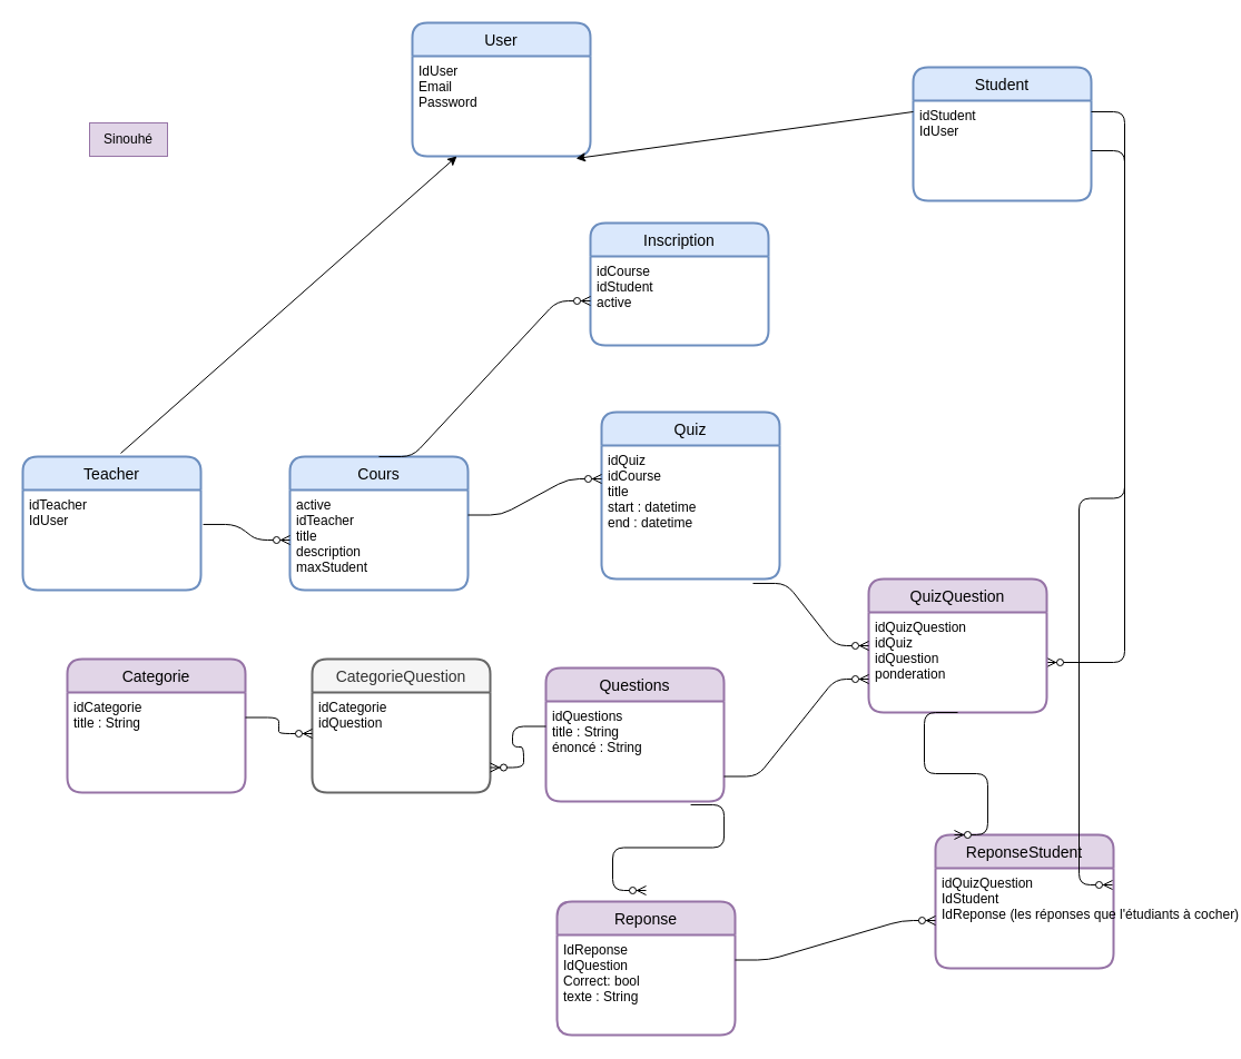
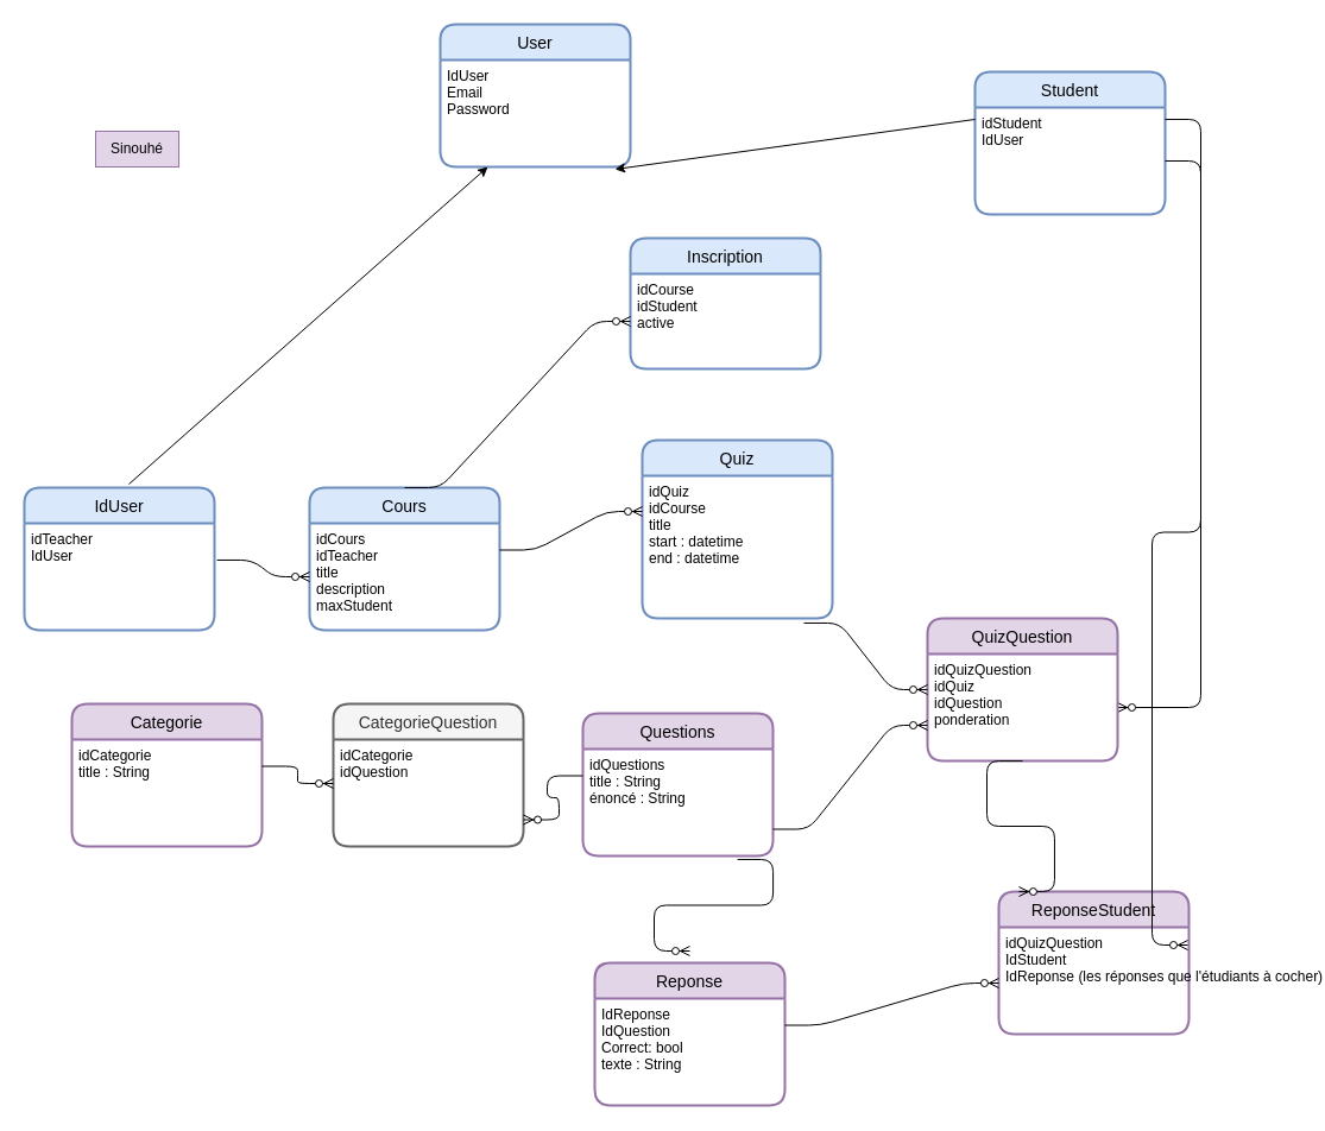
- <mxCell id="2" value="Teacher" style="swimlane;childLayout=stackLayout;horizontal=1;startSize=30;horizontalStack=0;rounded=1;fontSize=14;fontStyle=0;strokeWidth=2;resizeParent=0;resizeLast=1;shadow=0;dashed=0;align=center;fillColor=#dae8fc;strokeColor=#6c8ebf;" parent="1" vertex="1"><mxGeometry x="20" y="410" width="160" height="120" as="geometry" /></mxCell>
+ <mxCell id="2" value="IdUser" style="swimlane;childLayout=stackLayout;horizontal=1;startSize=30;horizontalStack=0;rounded=1;fontSize=14;fontStyle=0;strokeWidth=2;resizeParent=0;resizeLast=1;shadow=0;dashed=0;align=center;fillColor=#dae8fc;strokeColor=#6c8ebf;" parent="1" vertex="1"><mxGeometry x="20" y="410" width="160" height="120" as="geometry" /></mxCell>
- <mxCell id="7" value="active&#10;idTeacher&#10;title&#10;description&#10;maxStudent" style="align=left;strokeColor=none;fillColor=none;spacingLeft=4;fontSize=12;verticalAlign=top;resizable=0;rotatable=0;part=1;" parent="6" vertex="1"><mxGeometry y="30" width="160" height="90" as="geometry" /></mxCell>
+ <mxCell id="7" value="idCours&#10;idTeacher&#10;title&#10;description&#10;maxStudent" style="align=left;strokeColor=none;fillColor=none;spacingLeft=4;fontSize=12;verticalAlign=top;resizable=0;rotatable=0;part=1;" parent="6" vertex="1"><mxGeometry y="30" width="160" height="90" as="geometry" /></mxCell>
